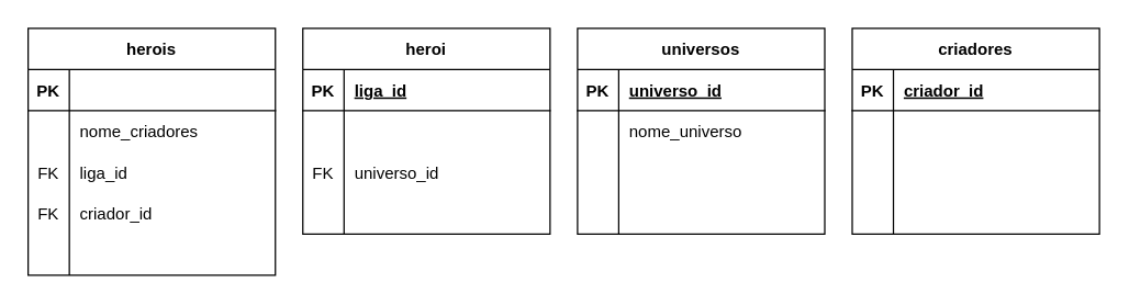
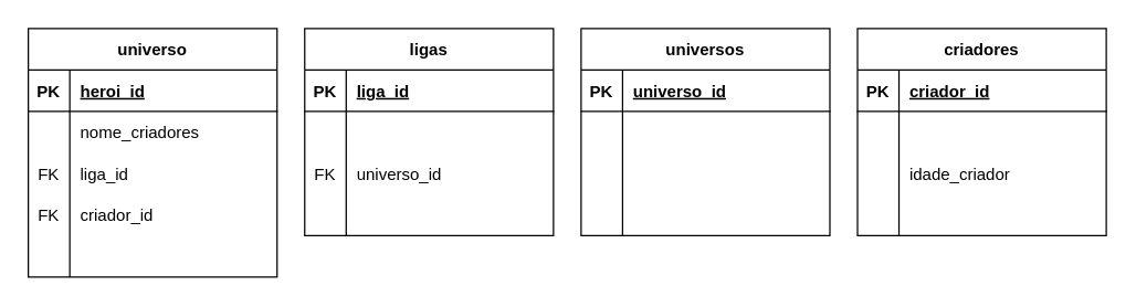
- <mxCell id="2" value="herois" style="shape=table;startSize=30;container=1;collapsible=1;childLayout=tableLayout;fixedRows=1;rowLines=0;fontStyle=1;align=center;resizeLast=1;" vertex="1" parent="1"><mxGeometry x="20" y="20" width="180" height="180" as="geometry" /></mxCell>
+ <mxCell id="2" value="universo" style="shape=table;startSize=30;container=1;collapsible=1;childLayout=tableLayout;fixedRows=1;rowLines=0;fontStyle=1;align=center;resizeLast=1;" vertex="1" parent="1"><mxGeometry x="20" y="20" width="180" height="180" as="geometry" /></mxCell>
- <mxCell id="30" value="heroi" style="shape=table;startSize=30;container=1;collapsible=1;childLayout=tableLayout;fixedRows=1;rowLines=0;fontStyle=1;align=center;resizeLast=1;" vertex="1" parent="1"><mxGeometry x="220" y="20" width="180" height="150" as="geometry" /></mxCell>
+ <mxCell id="30" value="ligas" style="shape=table;startSize=30;container=1;collapsible=1;childLayout=tableLayout;fixedRows=1;rowLines=0;fontStyle=1;align=center;resizeLast=1;" vertex="1" parent="1"><mxGeometry x="220" y="20" width="180" height="150" as="geometry" /></mxCell>
+ <mxCell id="5" value="heroi_id" style="shape=partialRectangle;connectable=0;fillColor=none;top=0;left=0;bottom=0;right=0;align=left;spacingLeft=6;fontStyle=5;overflow=hidden;" vertex="1" parent="3"><mxGeometry x="30" width="150" height="30" as="geometry" /></mxCell>
- <mxCell id="48" value="nome_universo" style="shape=partialRectangle;connectable=0;fillColor=none;top=0;left=0;bottom=0;right=0;align=left;spacingLeft=6;overflow=hidden;" vertex="1" parent="46"><mxGeometry x="30" width="150" height="30" as="geometry" /></mxCell>
+ <mxCell id="26" value="idade_criador" style="shape=partialRectangle;connectable=0;fillColor=none;top=0;left=0;bottom=0;right=0;align=left;spacingLeft=6;overflow=hidden;" vertex="1" parent="24"><mxGeometry x="30" width="150" height="30" as="geometry" /></mxCell>
